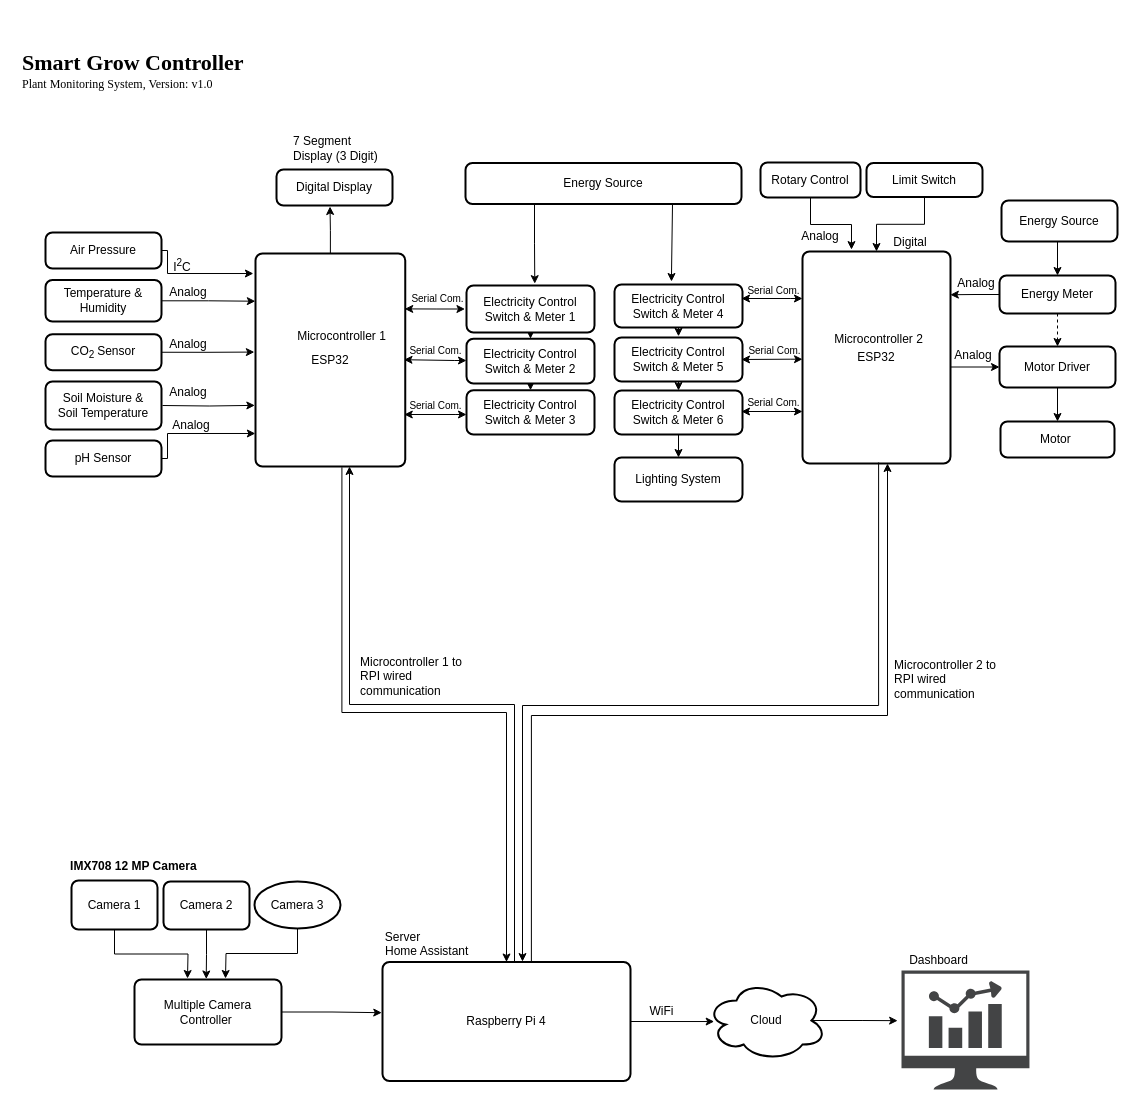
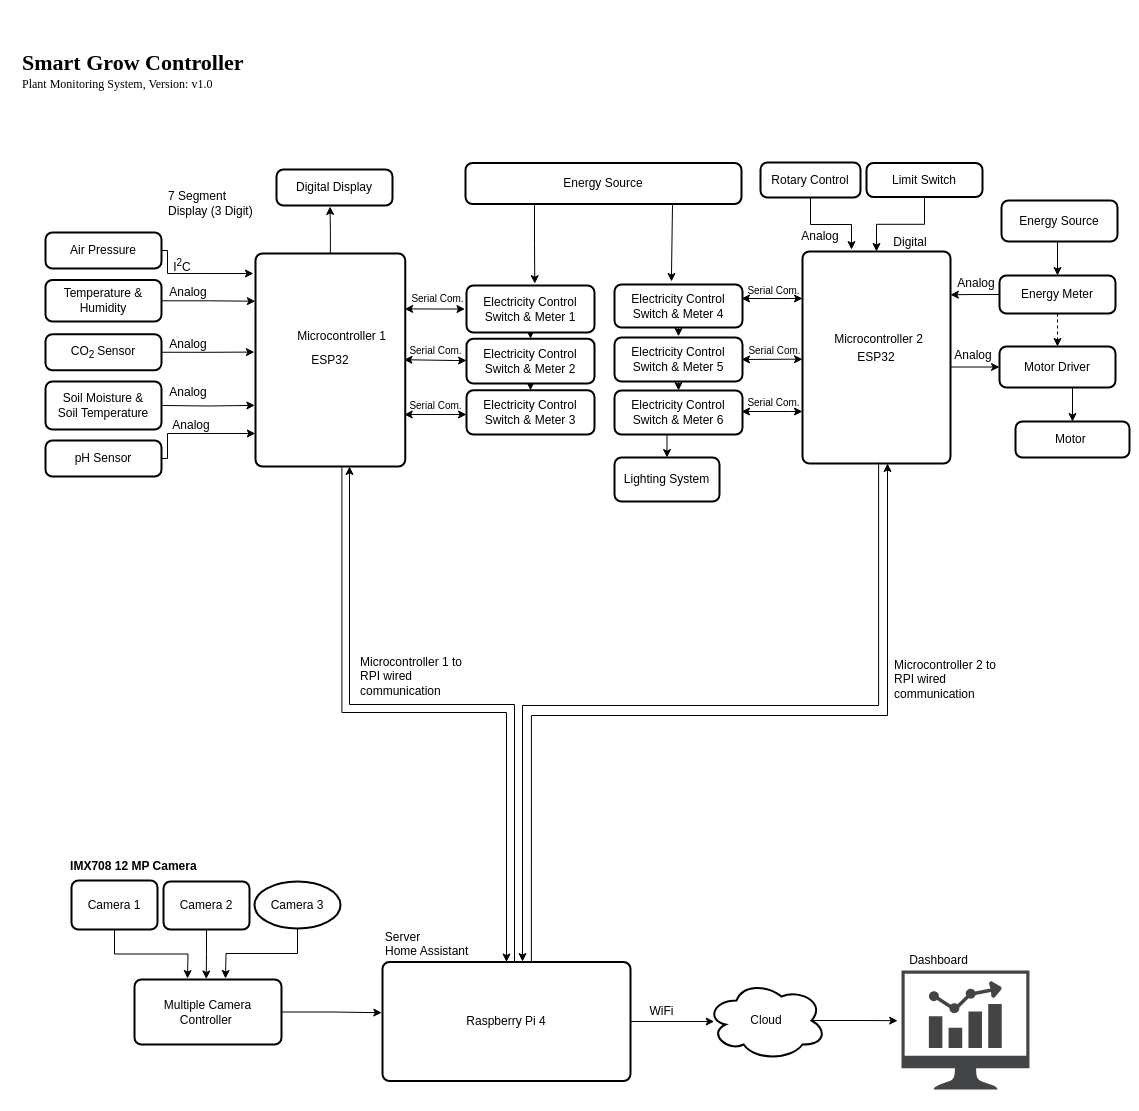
- <mxCell id="26" value="7 Segment Display (3 Digit)" style="text;html=1;strokeColor=none;fillColor=none;align=left;verticalAlign=middle;whiteSpace=wrap;rounded=0;" parent="1" vertex="1"><mxGeometry x="291" y="133" width="93" height="30" as="geometry" /></mxCell>
+ <mxCell id="26" value="7 Segment Display (3 Digit)" style="text;html=1;strokeColor=none;fillColor=none;align=left;verticalAlign=middle;whiteSpace=wrap;rounded=0;" parent="1" vertex="1"><mxGeometry x="166" y="188" width="93" height="30" as="geometry" /></mxCell>
- <mxCell id="36" value="Motor&amp;nbsp;" style="rounded=1;whiteSpace=wrap;html=1;absoluteArcSize=1;arcSize=14;strokeWidth=2;" parent="1" vertex="1"><mxGeometry x="1000" y="421" width="114" height="36" as="geometry" /></mxCell>
+ <mxCell id="36" value="Motor&amp;nbsp;" style="rounded=1;whiteSpace=wrap;html=1;absoluteArcSize=1;arcSize=14;strokeWidth=2;" parent="1" vertex="1"><mxGeometry x="1015" y="421" width="114" height="36" as="geometry" /></mxCell>
- <mxCell id="61" value="Lighting System" style="rounded=1;whiteSpace=wrap;html=1;absoluteArcSize=1;arcSize=14;strokeWidth=2;" parent="1" vertex="1"><mxGeometry x="614" y="457" width="128" height="44" as="geometry" /></mxCell>
+ <mxCell id="61" value="Lighting System" style="rounded=1;whiteSpace=wrap;html=1;absoluteArcSize=1;arcSize=14;strokeWidth=2;" parent="1" vertex="1"><mxGeometry x="614" y="457" width="105" height="44" as="geometry" /></mxCell>
